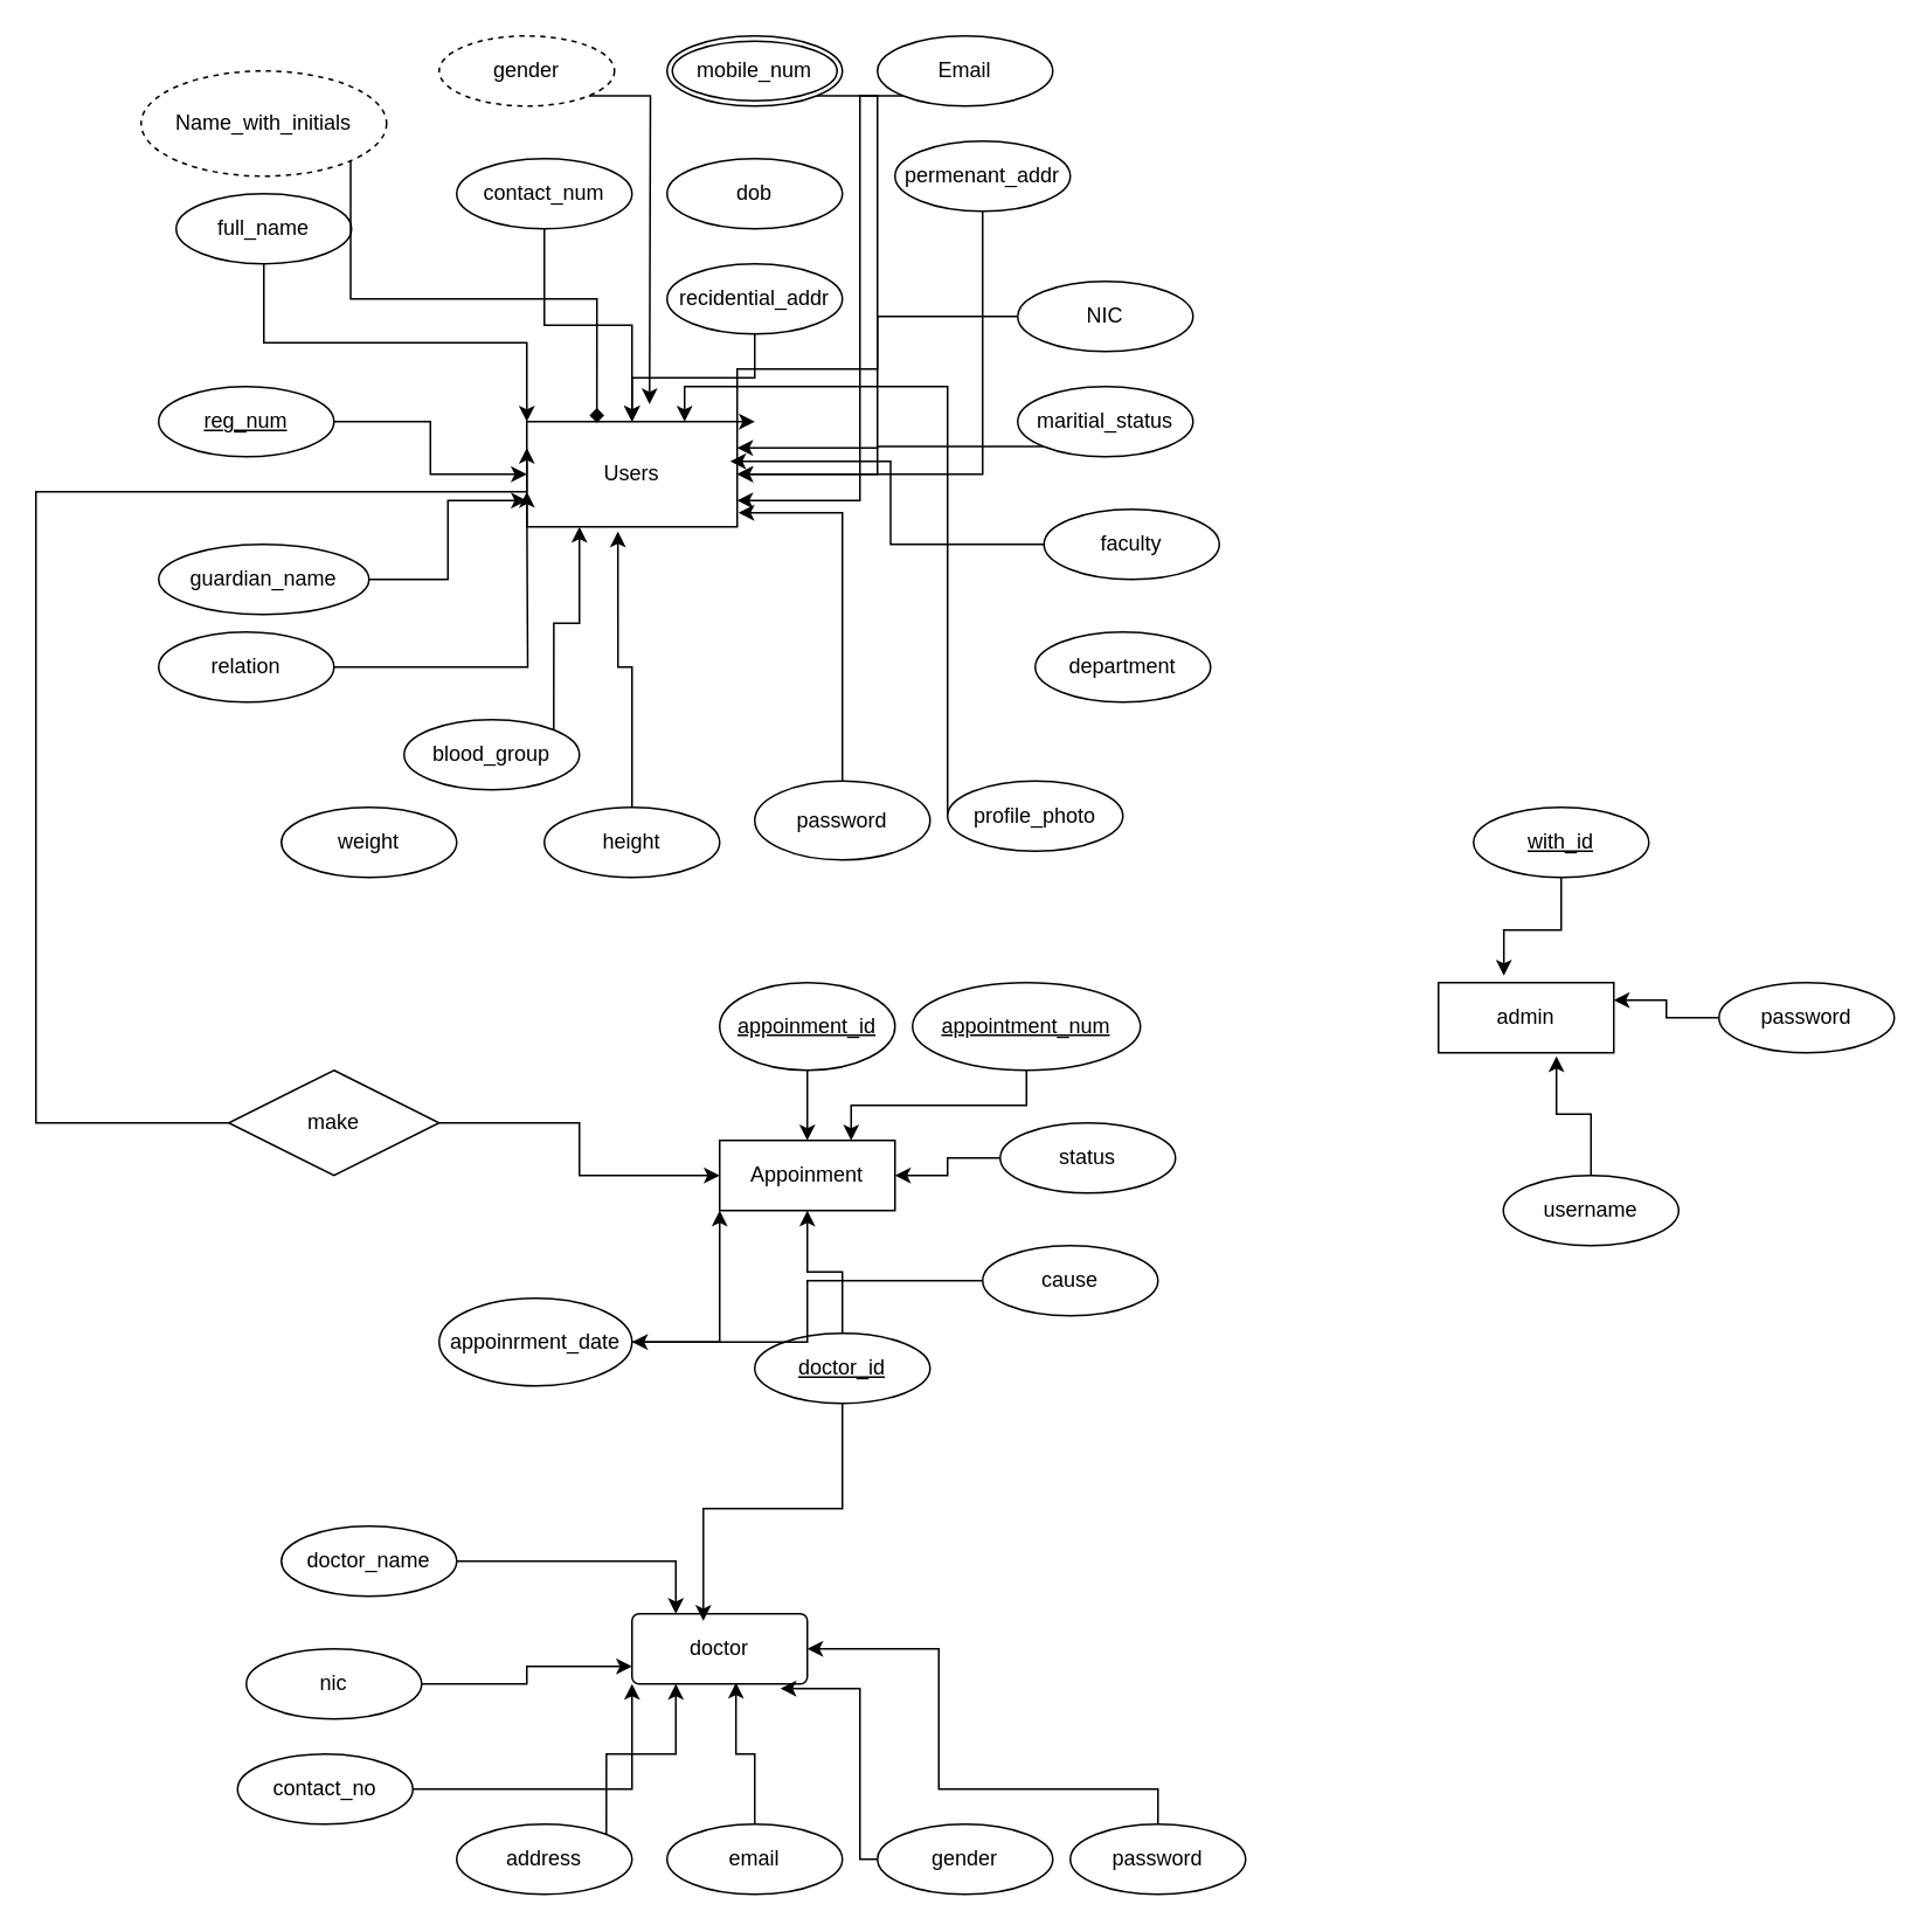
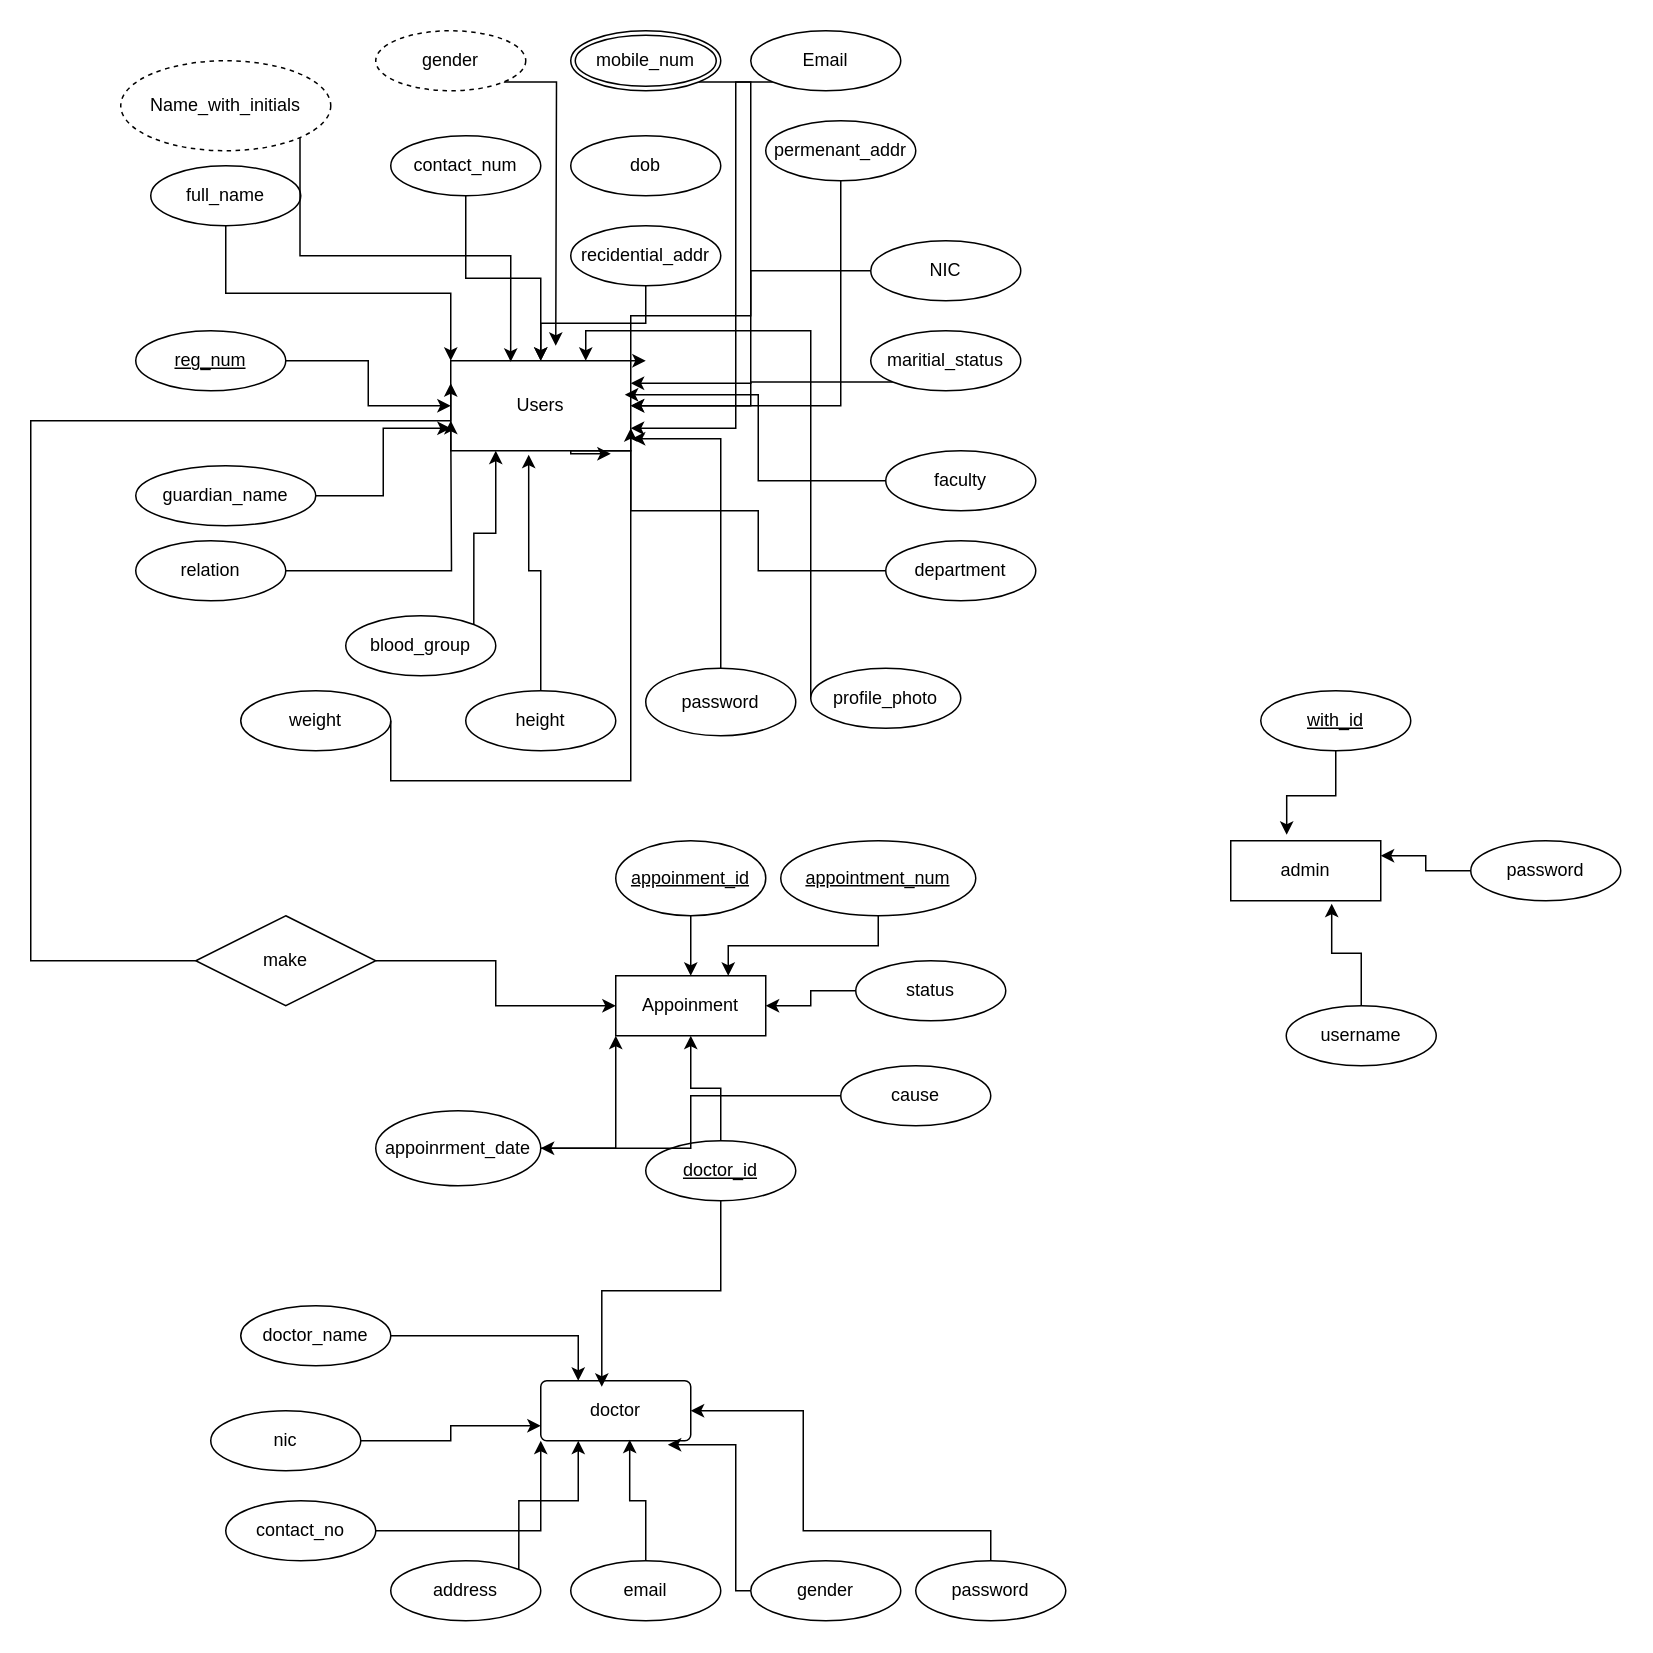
- <mxCell id="43" style="edgeStyle=orthogonalEdgeStyle;rounded=0;orthogonalLoop=1;jettySize=auto;html=1;exitX=1;exitY=1;exitDx=0;exitDy=0;entryX=0.333;entryY=0.011;entryDx=0;entryDy=0;entryPerimeter=0;endArrow=diamond;" edge="1" parent="1" source="3" target="2"><mxGeometry relative="1" as="geometry"><Array as="points"><mxPoint x="200" y="170" /><mxPoint x="340" y="170" /></Array></mxGeometry></mxCell>
+ <mxCell id="43" style="edgeStyle=orthogonalEdgeStyle;rounded=0;orthogonalLoop=1;jettySize=auto;html=1;exitX=1;exitY=1;exitDx=0;exitDy=0;entryX=0.333;entryY=0.011;entryDx=0;entryDy=0;entryPerimeter=0;" edge="1" parent="1" source="3" target="2"><mxGeometry relative="1" as="geometry"><Array as="points"><mxPoint x="200" y="170" /><mxPoint x="340" y="170" /></Array></mxGeometry></mxCell>
- <mxCell id="23" value="faculty" style="ellipse;whiteSpace=wrap;html=1;align=center;" vertex="1" parent="1"><mxGeometry x="595" y="290" width="100" height="40" as="geometry" /></mxCell>
+ <mxCell id="23" value="faculty" style="ellipse;whiteSpace=wrap;html=1;align=center;" vertex="1" parent="1"><mxGeometry x="590" y="300" width="100" height="40" as="geometry" /></mxCell>
+ <mxCell id="24" style="edgeStyle=orthogonalEdgeStyle;rounded=0;orthogonalLoop=1;jettySize=auto;html=1;exitX=0;exitY=0.5;exitDx=0;exitDy=0;entryX=1;entryY=0.75;entryDx=0;entryDy=0;" edge="1" parent="1" source="25" target="2"><mxGeometry relative="1" as="geometry"><Array as="points"><mxPoint x="505" y="380" /><mxPoint x="505" y="340" /><mxPoint x="420" y="340" /></Array></mxGeometry></mxCell>
+ <mxCell id="40" style="edgeStyle=orthogonalEdgeStyle;rounded=0;orthogonalLoop=1;jettySize=auto;html=1;exitX=1;exitY=0.5;exitDx=0;exitDy=0;entryX=0.889;entryY=1.033;entryDx=0;entryDy=0;entryPerimeter=0;" edge="1" parent="1" source="27" target="2"><mxGeometry relative="1" as="geometry"><Array as="points"><mxPoint x="260" y="520" /><mxPoint x="420" y="520" /><mxPoint x="420" y="300" /><mxPoint x="380" y="300" /><mxPoint x="380" y="302" /></Array></mxGeometry></mxCell>
- <mxCell id="63" value="contact_no" style="ellipse;whiteSpace=wrap;html=1;align=center;" vertex="1" parent="1"><mxGeometry x="135" y="1000" width="100" height="40" as="geometry" /></mxCell>
+ <mxCell id="63" value="contact_no" style="ellipse;whiteSpace=wrap;html=1;align=center;" vertex="1" parent="1"><mxGeometry x="150" y="1000" width="100" height="40" as="geometry" /></mxCell>
